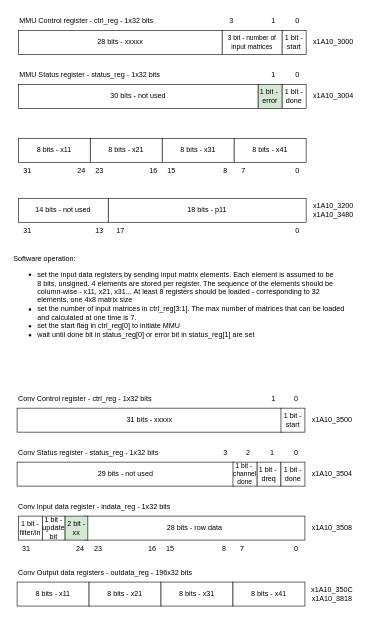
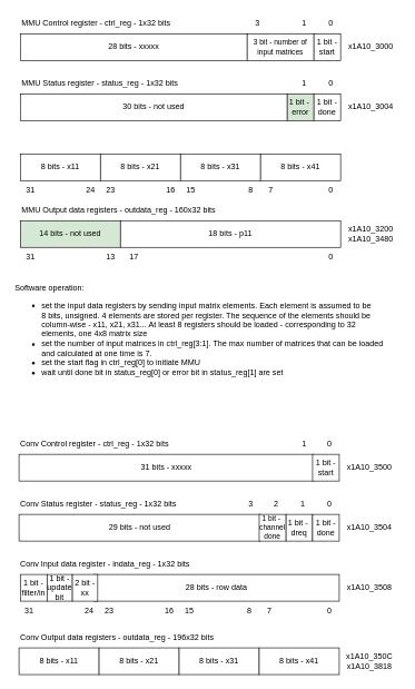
+ <mxCell id="31" value="MMU Output data registers - outdata_reg - 160x32 bits" style="text;html=1;align=left;verticalAlign=middle;resizable=0;points=[];autosize=1;strokeColor=none;fillColor=none;" parent="1" vertex="1"><mxGeometry x="30" y="300" width="310" height="30" as="geometry" /></mxCell>
- <mxCell id="29" value="14 bits - not used" style="rounded=0;whiteSpace=wrap;html=1;" parent="1" vertex="1"><mxGeometry x="30" y="330" width="150" height="40" as="geometry" /></mxCell>
+ <mxCell id="29" value="14 bits - not used" style="rounded=0;whiteSpace=wrap;html=1;fillColor=#d5e8d4;" parent="1" vertex="1"><mxGeometry x="30" y="330" width="150" height="40" as="geometry" /></mxCell>
- <mxCell id="68" value="2 bit -xx" style="rounded=0;whiteSpace=wrap;html=1;fillColor=#d5e8d4;" vertex="1" parent="1"><mxGeometry x="108" y="860" width="38" height="40" as="geometry" /></mxCell>
+ <mxCell id="68" value="2 bit -xx" style="rounded=0;whiteSpace=wrap;html=1;" vertex="1" parent="1"><mxGeometry x="108" y="860" width="38" height="40" as="geometry" /></mxCell>
